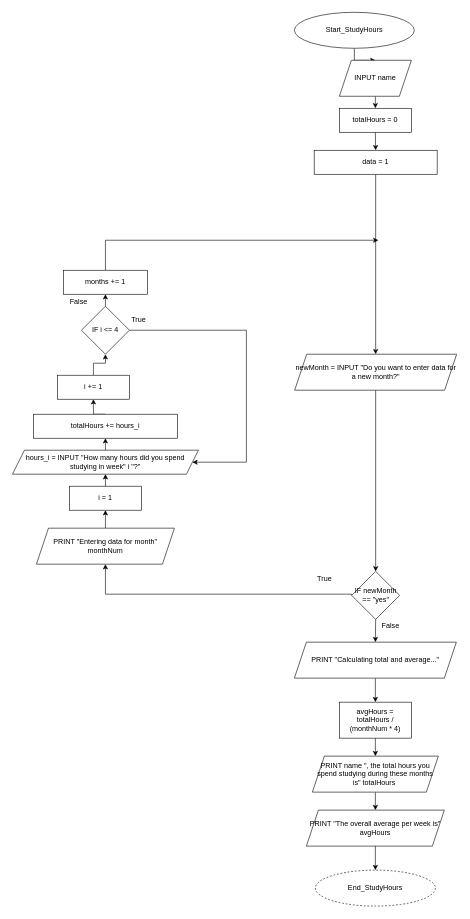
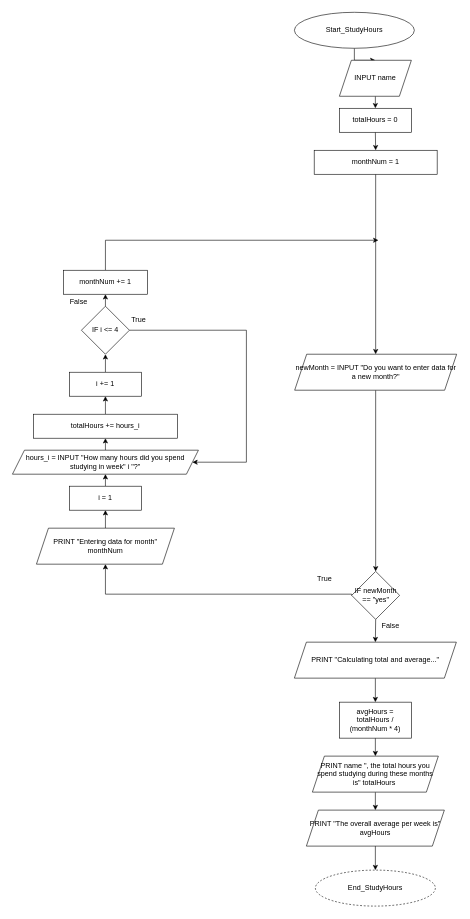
- <mxCell id="22" value="data = 1" style="rounded=0;whiteSpace=wrap;html=1;" parent="1" vertex="1"><mxGeometry x="523" y="250" width="205" height="40" as="geometry" /></mxCell>
+ <mxCell id="22" value="monthNum = 1" style="rounded=0;whiteSpace=wrap;html=1;" parent="1" vertex="1"><mxGeometry x="523" y="250" width="205" height="40" as="geometry" /></mxCell>
- <mxCell id="29" value="months += 1" style="whiteSpace=wrap;html=1;" vertex="1" parent="1"><mxGeometry x="105" y="450" width="140" height="40" as="geometry" /></mxCell>
+ <mxCell id="29" value="monthNum += 1" style="whiteSpace=wrap;html=1;" vertex="1" parent="1"><mxGeometry x="105" y="450" width="140" height="40" as="geometry" /></mxCell>
- <mxCell id="15" value="i += 1" style="rounded=0;whiteSpace=wrap;html=1;" parent="1" vertex="1"><mxGeometry x="95" y="625" width="120" height="40" as="geometry" /></mxCell>
+ <mxCell id="15" value="i += 1" style="rounded=0;whiteSpace=wrap;html=1;" parent="1" vertex="1"><mxGeometry x="115" y="620" width="120" height="40" as="geometry" /></mxCell>
